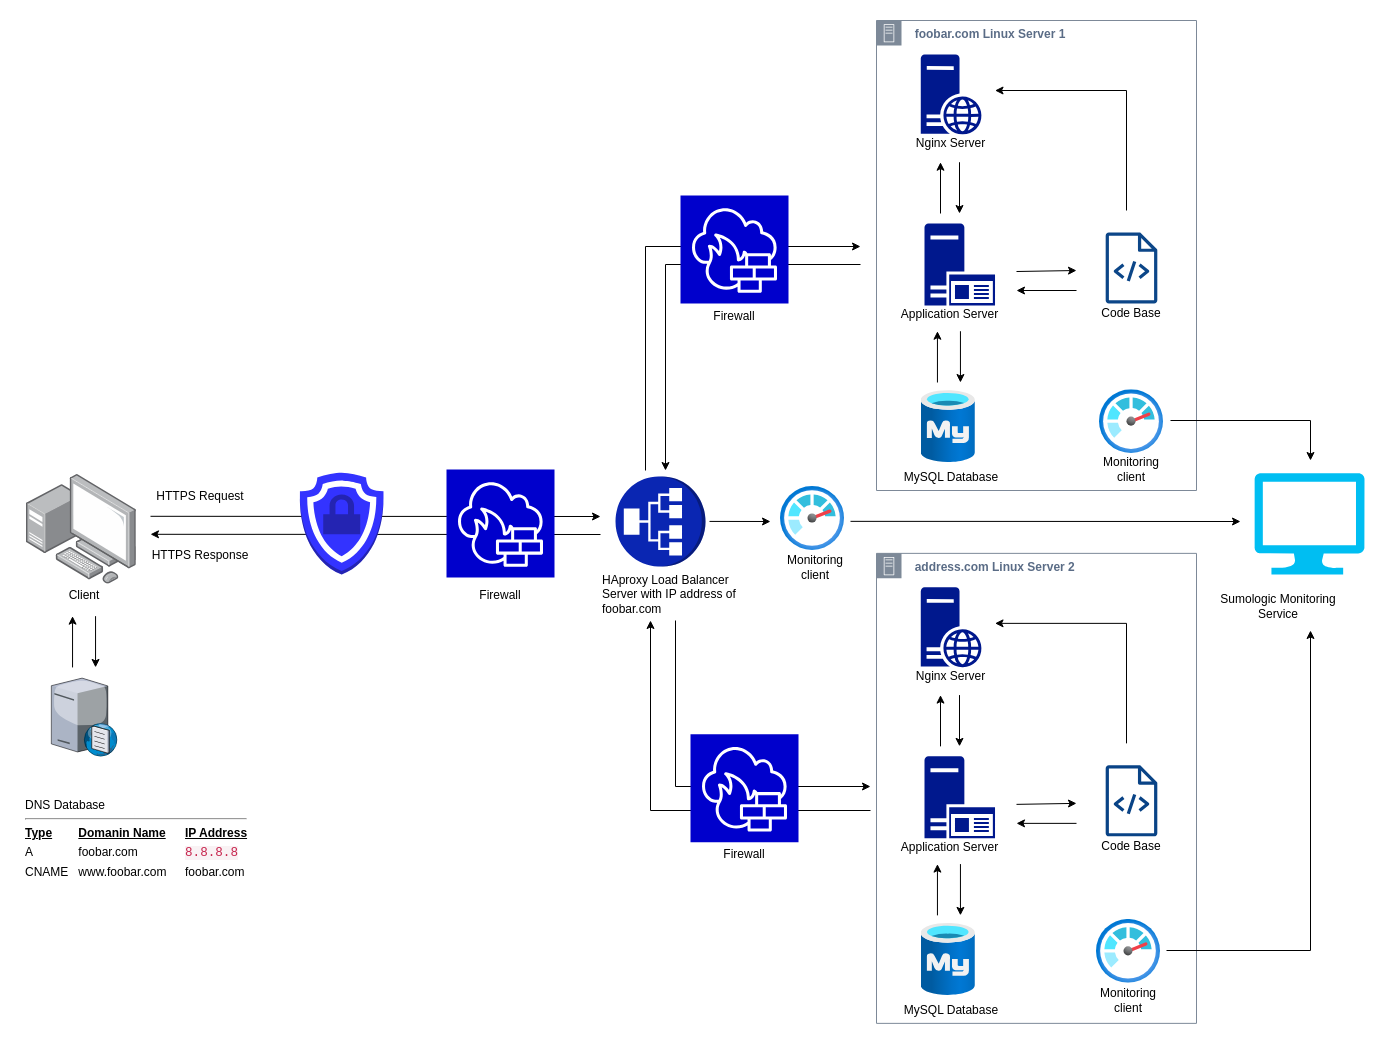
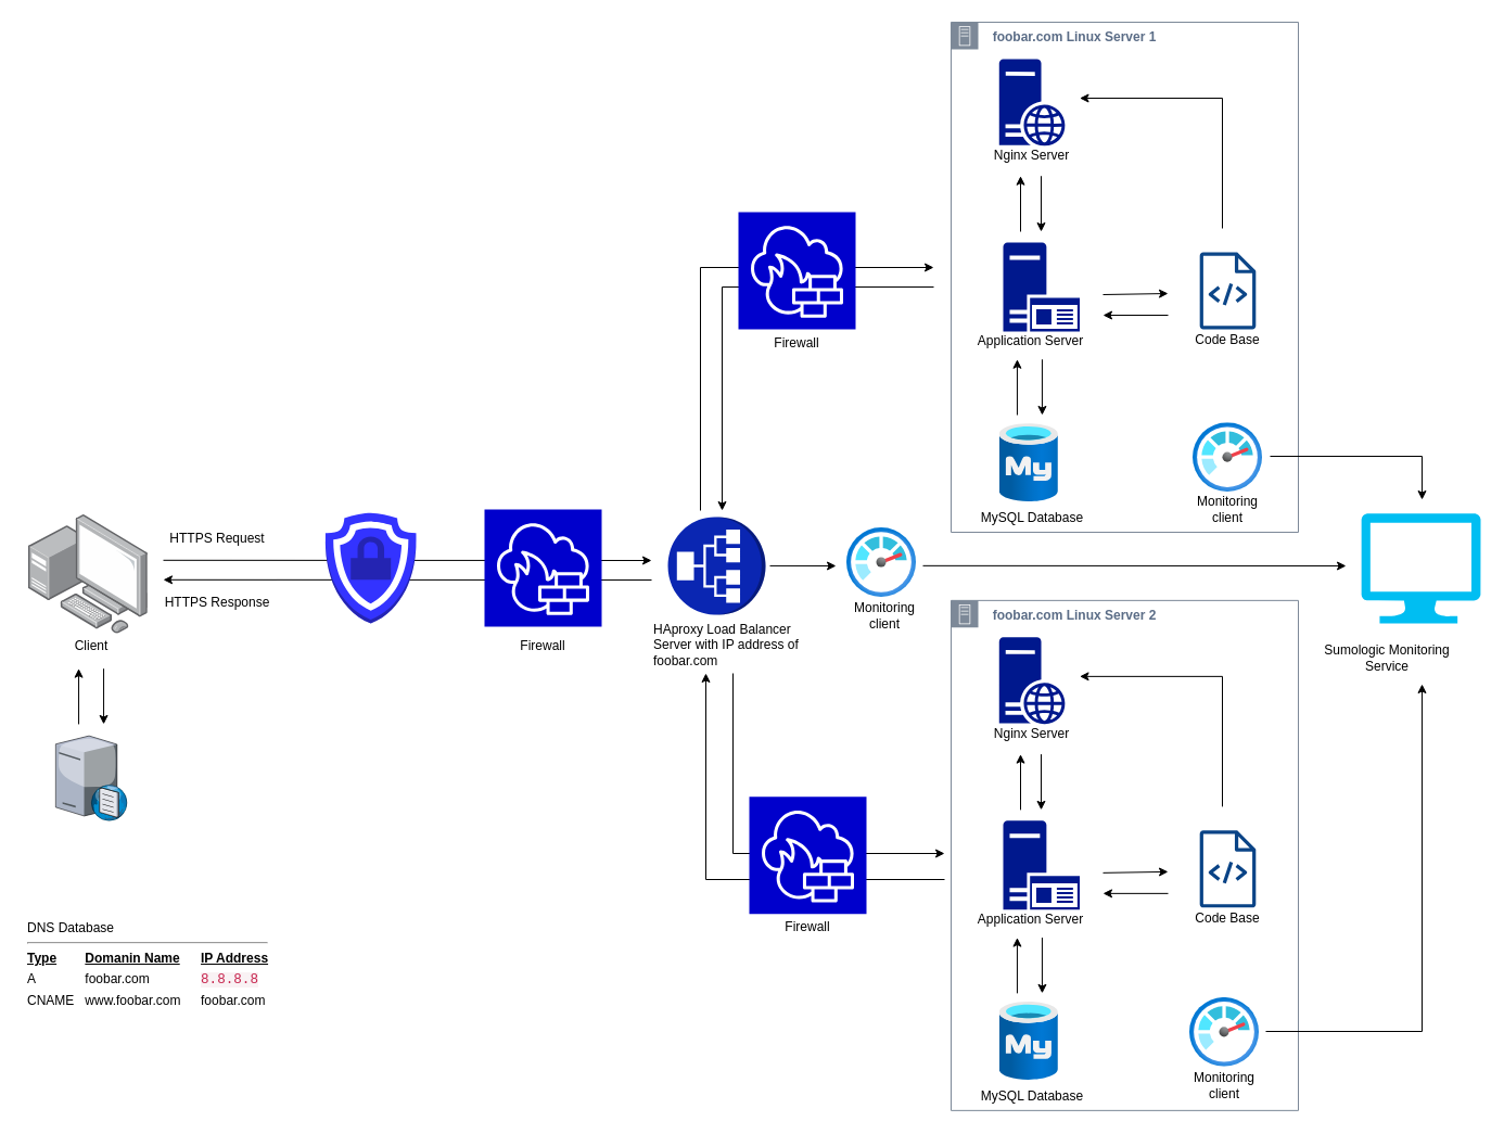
- <mxCell id="30" value="&lt;b&gt;&amp;nbsp; address.com Linux Server 2&lt;/b&gt;" style="points=[[0,0],[0.25,0],[0.5,0],[0.75,0],[1,0],[1,0.25],[1,0.5],[1,0.75],[1,1],[0.75,1],[0.5,1],[0.25,1],[0,1],[0,0.75],[0,0.5],[0,0.25]];outlineConnect=0;gradientColor=none;html=1;whiteSpace=wrap;fontSize=12;fontStyle=0;container=1;pointerEvents=0;collapsible=0;recursiveResize=0;shape=mxgraph.aws4.group;grIcon=mxgraph.aws4.group_on_premise;strokeColor=#7D8998;fillColor=none;verticalAlign=top;align=left;spacingLeft=30;fontColor=#5A6C86;dashed=0;" parent="1" vertex="1"><mxGeometry x="876" y="552.86" width="320" height="470" as="geometry" /></mxCell>
+ <mxCell id="30" value="&lt;b&gt;&amp;nbsp; foobar.com Linux Server 2&lt;/b&gt;" style="points=[[0,0],[0.25,0],[0.5,0],[0.75,0],[1,0],[1,0.25],[1,0.5],[1,0.75],[1,1],[0.75,1],[0.5,1],[0.25,1],[0,1],[0,0.75],[0,0.5],[0,0.25]];outlineConnect=0;gradientColor=none;html=1;whiteSpace=wrap;fontSize=12;fontStyle=0;container=1;pointerEvents=0;collapsible=0;recursiveResize=0;shape=mxgraph.aws4.group;grIcon=mxgraph.aws4.group_on_premise;strokeColor=#7D8998;fillColor=none;verticalAlign=top;align=left;spacingLeft=30;fontColor=#5A6C86;dashed=0;" parent="1" vertex="1"><mxGeometry x="876" y="552.86" width="320" height="470" as="geometry" /></mxCell>
- <mxCell id="10" value="&lt;table&gt;&lt;tbody&gt;&lt;tr&gt;&lt;td&gt;DNS Database&lt;hr&gt;&lt;b&gt;&lt;u&gt;Type&lt;span style=&quot;white-space: pre;&quot;&gt;&#09;&lt;/span&gt;Domanin Name&lt;span style=&quot;white-space: pre;&quot;&gt;&#09;&lt;/span&gt;IP Address&lt;/u&gt;&lt;/b&gt;&lt;/td&gt;&lt;td&gt;&lt;br&gt;&lt;/td&gt;&lt;td&gt;&lt;br&gt;&lt;/td&gt;&lt;/tr&gt;&lt;tr&gt;&lt;td&gt;A&lt;span style=&quot;white-space: pre;&quot;&gt;&#09;&lt;/span&gt;&lt;span style=&quot;white-space: pre;&quot;&gt;&#09;&lt;/span&gt;foobar.com&lt;span style=&quot;white-space: pre;&quot;&gt;&#09;&lt;/span&gt;&lt;span style=&quot;white-space: pre;&quot;&gt;&#09;&lt;/span&gt;&lt;span style=&quot;color: rgb(199, 37, 78); font-family: Menlo, Monaco, Consolas, &amp;quot;Courier New&amp;quot;, monospace; font-size: 12.6px; background-color: rgb(249, 242, 244);&quot;&gt;8.8.8.8&lt;/span&gt;&#09;&lt;br&gt;&lt;/td&gt;&lt;td&gt;&lt;br&gt;&lt;/td&gt;&lt;td&gt;&lt;br&gt;&lt;/td&gt;&lt;/tr&gt;&lt;tr&gt;&lt;td&gt;CNAME&lt;span style=&quot;white-space: pre;&quot;&gt;&#09;&lt;/span&gt;www.foobar.com&lt;span style=&quot;white-space: pre;&quot;&gt;&#09;&lt;/span&gt;foobar.com&lt;/td&gt;&lt;td&gt;&lt;br&gt;&lt;/td&gt;&lt;td&gt;&lt;br&gt;&lt;/td&gt;&lt;/tr&gt;&lt;/tbody&gt;&lt;/table&gt;" style="text;strokeColor=none;align=left;fillColor=none;html=1;verticalAlign=middle;whiteSpace=wrap;rounded=0;" parent="1" vertex="1"><mxGeometry x="20" y="797.93" width="245" height="80" as="geometry" /></mxCell>
+ <mxCell id="10" value="&lt;table&gt;&lt;tbody&gt;&lt;tr&gt;&lt;td&gt;DNS Database&lt;hr&gt;&lt;b&gt;&lt;u&gt;Type&lt;span style=&quot;white-space: pre;&quot;&gt;&#09;&lt;/span&gt;Domanin Name&lt;span style=&quot;white-space: pre;&quot;&gt;&#09;&lt;/span&gt;IP Address&lt;/u&gt;&lt;/b&gt;&lt;/td&gt;&lt;td&gt;&lt;br&gt;&lt;/td&gt;&lt;td&gt;&lt;br&gt;&lt;/td&gt;&lt;/tr&gt;&lt;tr&gt;&lt;td&gt;A&lt;span style=&quot;white-space: pre;&quot;&gt;&#09;&lt;/span&gt;&lt;span style=&quot;white-space: pre;&quot;&gt;&#09;&lt;/span&gt;foobar.com&lt;span style=&quot;white-space: pre;&quot;&gt;&#09;&lt;/span&gt;&lt;span style=&quot;white-space: pre;&quot;&gt;&#09;&lt;/span&gt;&lt;span style=&quot;color: rgb(199, 37, 78); font-family: Menlo, Monaco, Consolas, &amp;quot;Courier New&amp;quot;, monospace; font-size: 12.6px; background-color: rgb(249, 242, 244);&quot;&gt;8.8.8.8&lt;/span&gt;&#09;&lt;br&gt;&lt;/td&gt;&lt;td&gt;&lt;br&gt;&lt;/td&gt;&lt;td&gt;&lt;br&gt;&lt;/td&gt;&lt;/tr&gt;&lt;tr&gt;&lt;td&gt;CNAME&lt;span style=&quot;white-space: pre;&quot;&gt;&#09;&lt;/span&gt;www.foobar.com&lt;span style=&quot;white-space: pre;&quot;&gt;&#09;&lt;/span&gt;foobar.com&lt;/td&gt;&lt;td&gt;&lt;br&gt;&lt;/td&gt;&lt;td&gt;&lt;br&gt;&lt;/td&gt;&lt;/tr&gt;&lt;/tbody&gt;&lt;/table&gt;" style="text;strokeColor=none;align=left;fillColor=none;html=1;verticalAlign=middle;whiteSpace=wrap;rounded=0;" parent="1" vertex="1"><mxGeometry x="20" y="847.93" width="245" height="80" as="geometry" /></mxCell>
